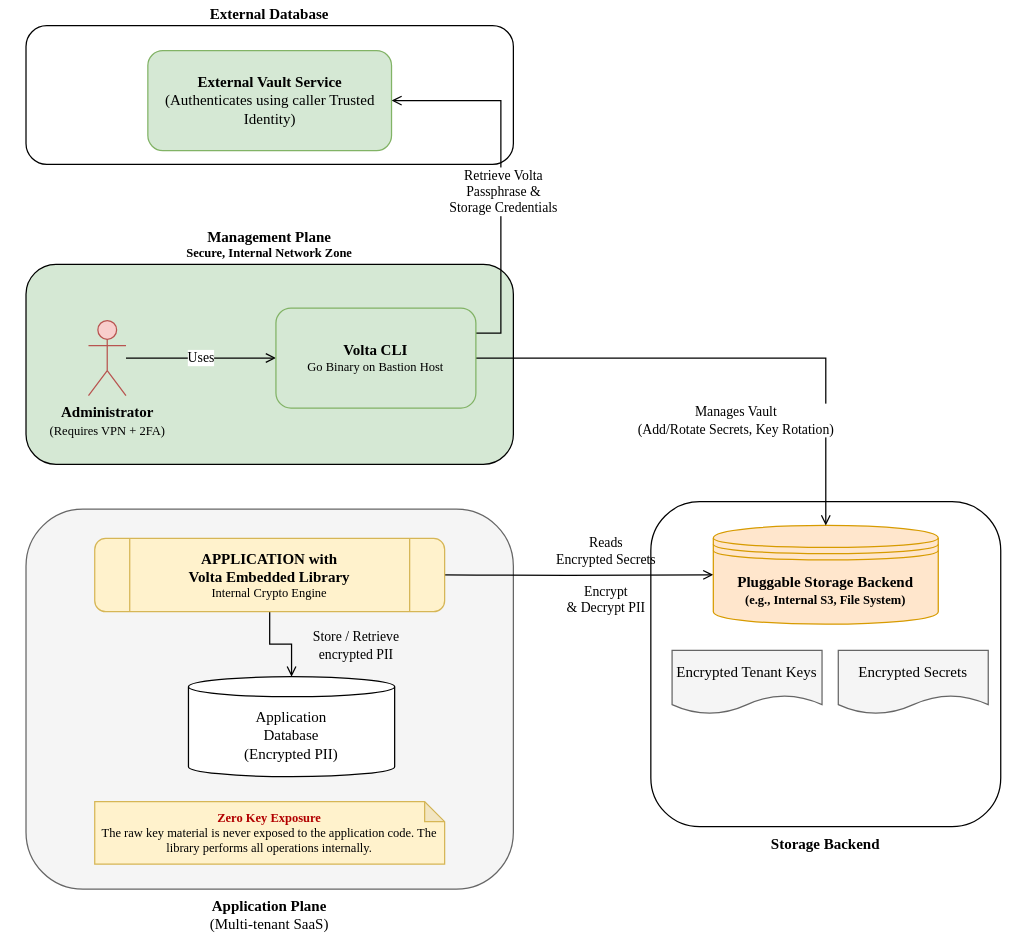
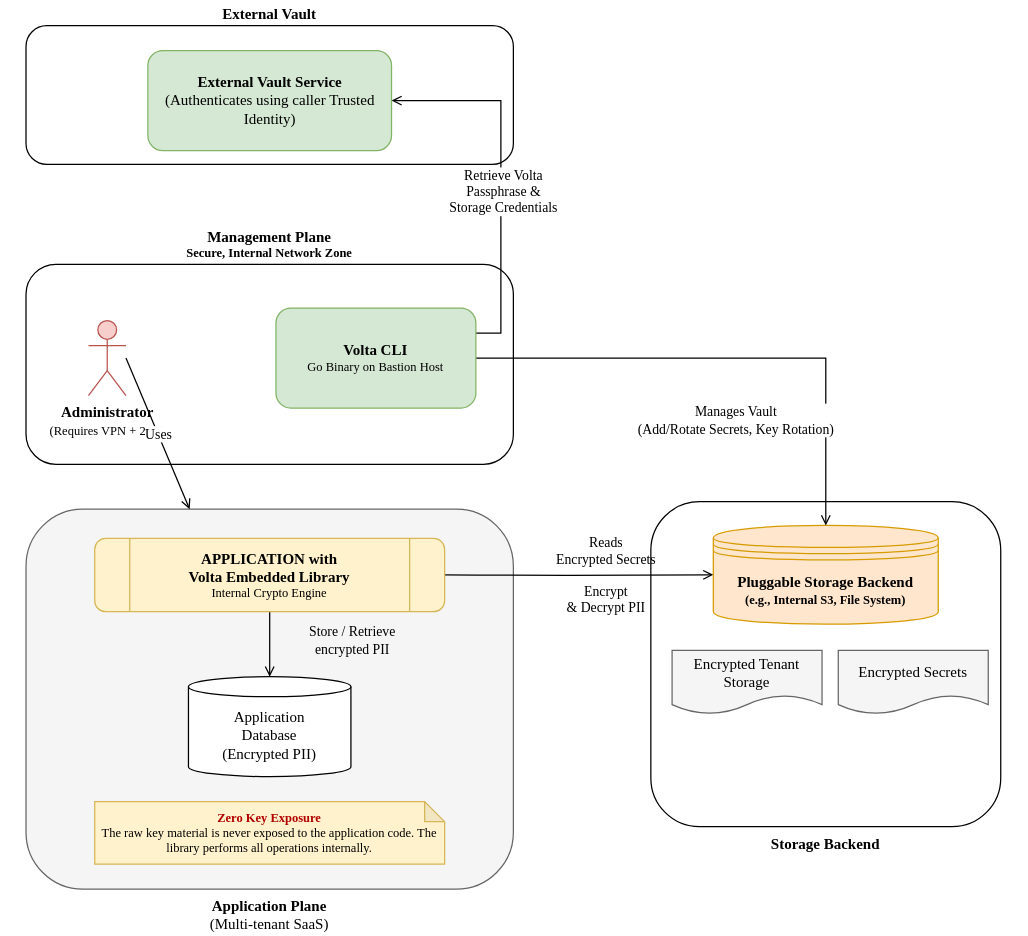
- <mxCell id="3" value="&lt;b&gt;External Database&lt;br&gt;&lt;/b&gt;" style="rounded=1;whiteSpace=wrap;html=1;labelPosition=center;verticalLabelPosition=top;align=center;verticalAlign=bottom;fontFamily=Architects Daughter;" vertex="1" parent="1"><mxGeometry x="20" y="20" width="390" height="111" as="geometry" /></mxCell>
+ <mxCell id="3" value="&lt;b&gt;External Vault&lt;br&gt;&lt;/b&gt;" style="rounded=1;whiteSpace=wrap;html=1;labelPosition=center;verticalLabelPosition=top;align=center;verticalAlign=bottom;fontFamily=Architects Daughter;" vertex="1" parent="1"><mxGeometry x="20" y="20" width="390" height="111" as="geometry" /></mxCell>
- <mxCell id="13" value="Uses" style="endArrow=open;html=1;rounded=0;entryX=0;entryY=0.5;exitX=1;exitY=0.5;fontFamily=Architects Daughter;endFill=0;" parent="1" source="12" target="16" edge="1"><mxGeometry width="50" height="50" relative="1" as="geometry"><mxPoint x="120" y="286" as="sourcePoint" /><mxPoint x="170" y="236" as="targetPoint" /></mxGeometry></mxCell>
+ <mxCell id="13" value="Uses" style="endArrow=open;html=1;rounded=0;exitX=1;exitY=0.5;fontFamily=Architects Daughter;endFill=0;" parent="1" source="12" target="5" edge="1"><mxGeometry width="50" height="50" relative="1" as="geometry"><mxPoint x="120" y="286" as="sourcePoint" /><mxPoint x="170" y="236" as="targetPoint" /></mxGeometry></mxCell>
- <mxCell id="7" value="&lt;span style=&quot;font-weight: 700;&quot;&gt;Management Plane&lt;/span&gt;&lt;br style=&quot;font-weight: 700;&quot;&gt;&lt;div style=&quot;font-weight: 700; font-size: 10px;&quot;&gt;Secure, Internal Network Zone&lt;/div&gt;" style="rounded=1;whiteSpace=wrap;html=1;labelPosition=center;verticalLabelPosition=top;align=center;verticalAlign=bottom;fontFamily=Architects Daughter;fillColor=#d5e8d4;" parent="1" vertex="1"><mxGeometry x="20" y="211" width="390" height="160" as="geometry" /></mxCell>
+ <mxCell id="7" value="&lt;span style=&quot;font-weight: 700;&quot;&gt;Management Plane&lt;/span&gt;&lt;br style=&quot;font-weight: 700;&quot;&gt;&lt;div style=&quot;font-weight: 700; font-size: 10px;&quot;&gt;Secure, Internal Network Zone&lt;/div&gt;" style="rounded=1;whiteSpace=wrap;html=1;labelPosition=center;verticalLabelPosition=top;align=center;verticalAlign=bottom;fontFamily=Architects Daughter;" parent="1" vertex="1"><mxGeometry x="20" y="211" width="390" height="160" as="geometry" /></mxCell>
- <mxCell id="9" value="Encrypted Tenant Keys" style="shape=document;whiteSpace=wrap;html=1;boundedLbl=1;fillColor=#f5f5f5;strokeColor=#666666;fontFamily=Architects Daughter;" parent="1" vertex="1"><mxGeometry x="537" y="520" width="120" height="51" as="geometry" /></mxCell>
+ <mxCell id="9" value="Encrypted Tenant Storage" style="shape=document;whiteSpace=wrap;html=1;boundedLbl=1;fillColor=#f5f5f5;strokeColor=#666666;fontFamily=Architects Daughter;" parent="1" vertex="1"><mxGeometry x="537" y="520" width="120" height="51" as="geometry" /></mxCell>
- <mxCell id="22" value="Application&lt;br&gt;Database&lt;br&gt;(Encrypted PII)" style="shape=cylinder3;whiteSpace=wrap;html=1;boundedLbl=1;backgroundOutline=1;size=8;fontFamily=Architects Daughter;" vertex="1" parent="1"><mxGeometry x="150" y="541" width="165" height="80" as="geometry" /></mxCell>
+ <mxCell id="22" value="Application&lt;br&gt;Database&lt;br&gt;(Encrypted PII)" style="shape=cylinder3;whiteSpace=wrap;html=1;boundedLbl=1;backgroundOutline=1;size=8;fontFamily=Architects Daughter;" vertex="1" parent="1"><mxGeometry x="150" y="541" width="130" height="80" as="geometry" /></mxCell>
